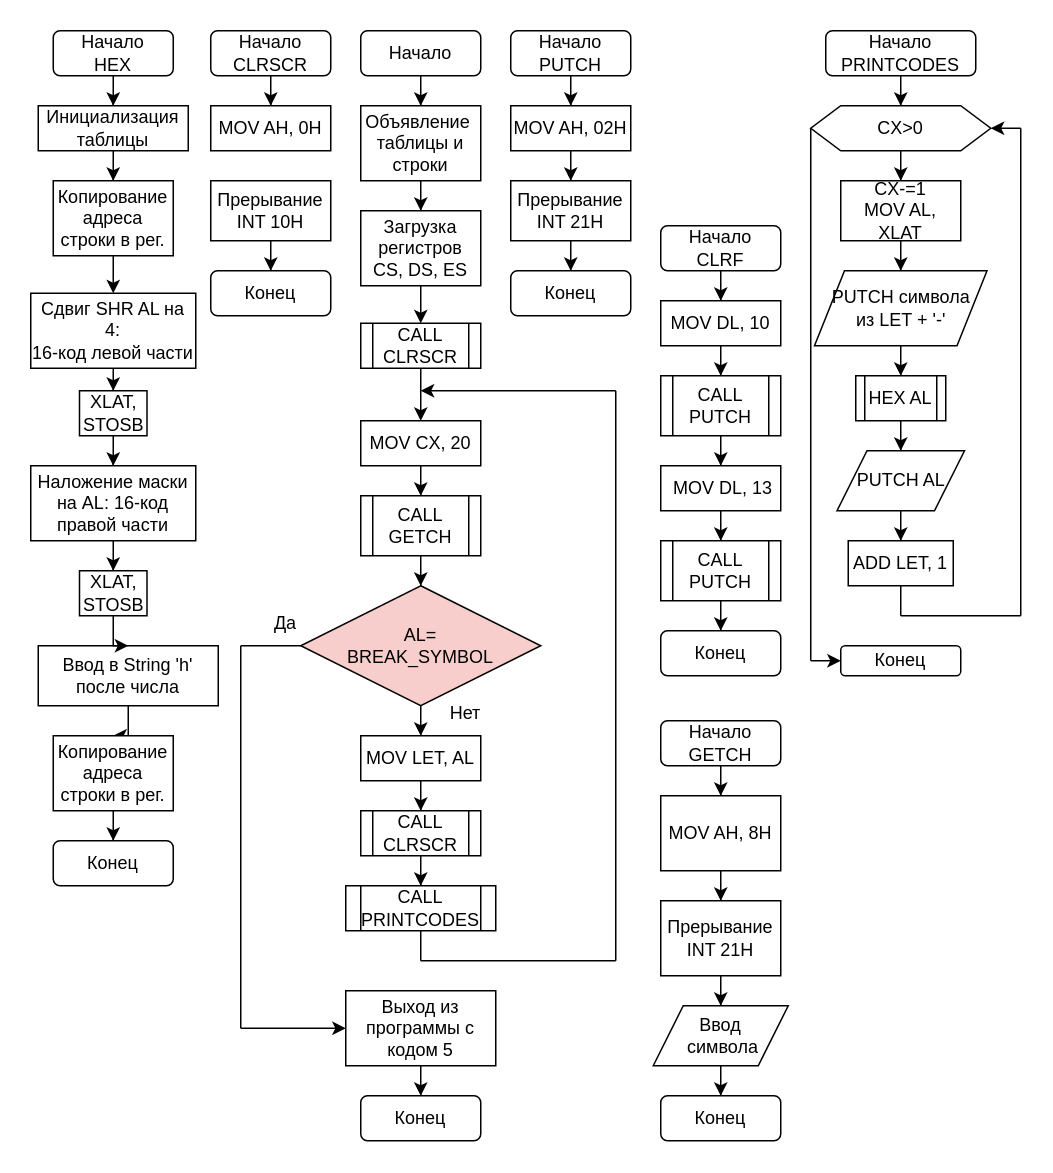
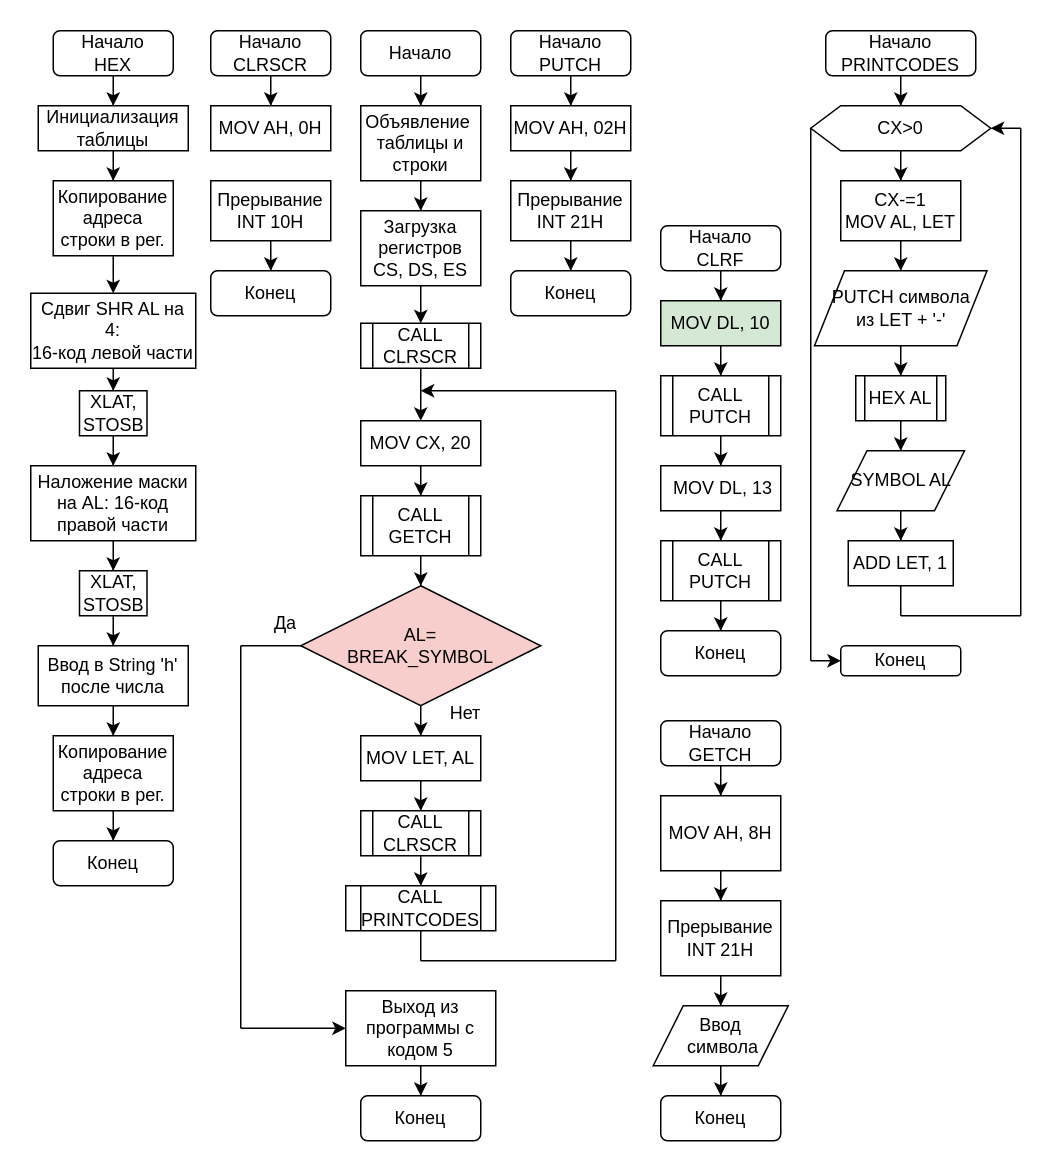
- <mxCell id="91" value="CX-=1&lt;div&gt;MOV AL, XLAT&lt;/div&gt;" style="rounded=0;whiteSpace=wrap;html=1;" vertex="1" parent="1"><mxGeometry x="560" y="120" width="80" height="40" as="geometry" /></mxCell>
+ <mxCell id="91" value="CX-=1&lt;div&gt;MOV AL, LET&lt;/div&gt;" style="rounded=0;whiteSpace=wrap;html=1;" vertex="1" parent="1"><mxGeometry x="560" y="120" width="80" height="40" as="geometry" /></mxCell>
- <mxCell id="32" value="&lt;div&gt;MOV DL, 10&lt;/div&gt;" style="rounded=0;whiteSpace=wrap;html=1;" parent="1" vertex="1"><mxGeometry x="440" y="200" width="80" height="30" as="geometry" /></mxCell>
+ <mxCell id="32" value="&lt;div&gt;MOV DL, 10&lt;/div&gt;" style="rounded=0;whiteSpace=wrap;html=1;fillColor=#d5e8d4;" parent="1" vertex="1"><mxGeometry x="440" y="200" width="80" height="30" as="geometry" /></mxCell>
- <mxCell id="98" value="PUTCH AL" style="shape=parallelogram;perimeter=parallelogramPerimeter;whiteSpace=wrap;html=1;fixedSize=1;" vertex="1" parent="1"><mxGeometry x="557.5" y="300" width="85" height="40" as="geometry" /></mxCell>
+ <mxCell id="98" value="SYMBOL AL" style="shape=parallelogram;perimeter=parallelogramPerimeter;whiteSpace=wrap;html=1;fixedSize=1;" vertex="1" parent="1"><mxGeometry x="557.5" y="300" width="85" height="40" as="geometry" /></mxCell>
- <mxCell id="80" value="Ввод в String 'h' после числа" style="rounded=0;whiteSpace=wrap;html=1;" vertex="1" parent="1"><mxGeometry x="25" y="430" width="120" height="40" as="geometry" /></mxCell>
+ <mxCell id="80" value="Ввод в String 'h' после числа" style="rounded=0;whiteSpace=wrap;html=1;" vertex="1" parent="1"><mxGeometry x="25" y="430" width="100" height="40" as="geometry" /></mxCell>
